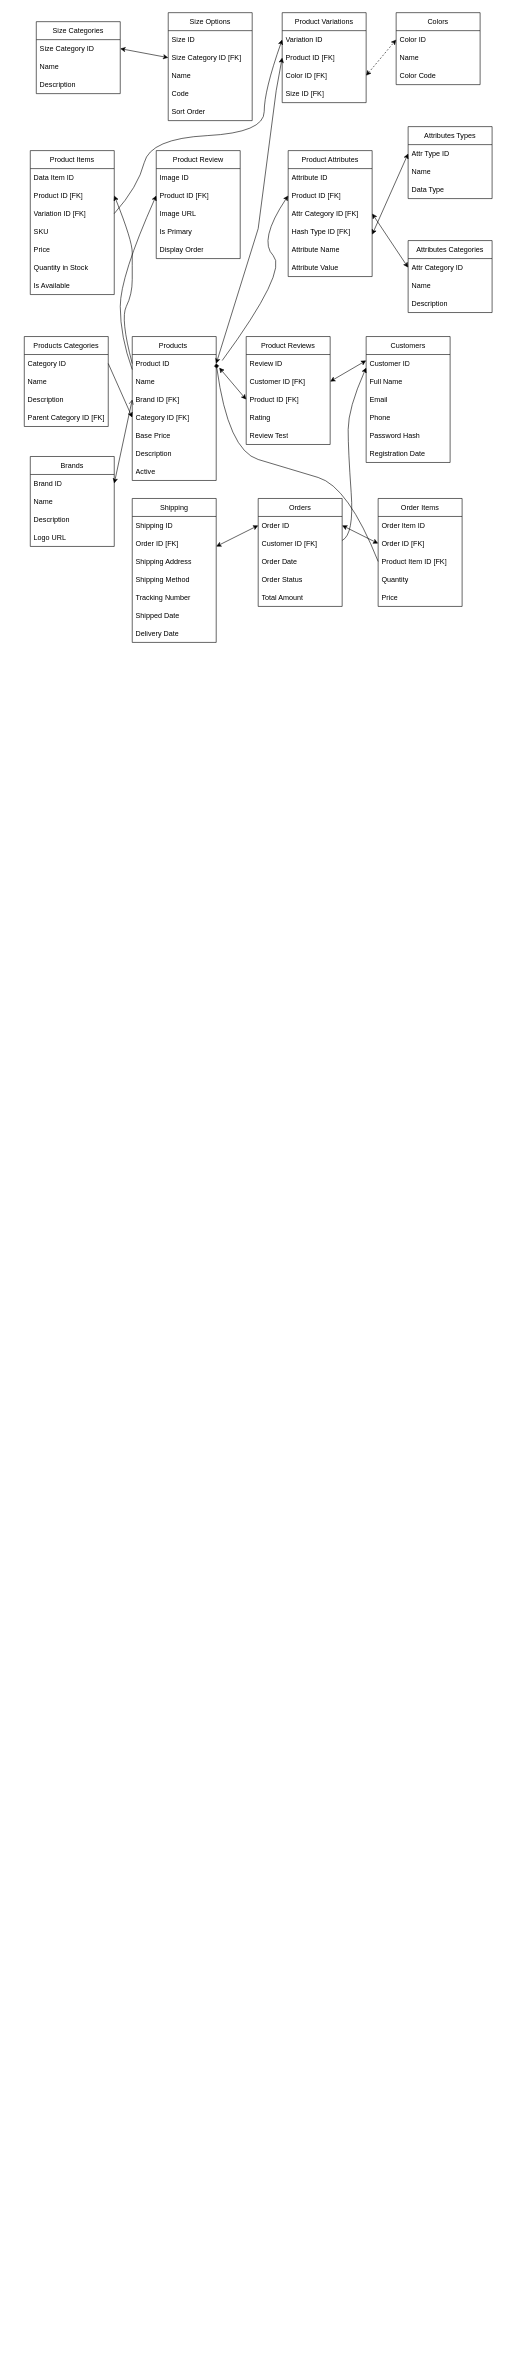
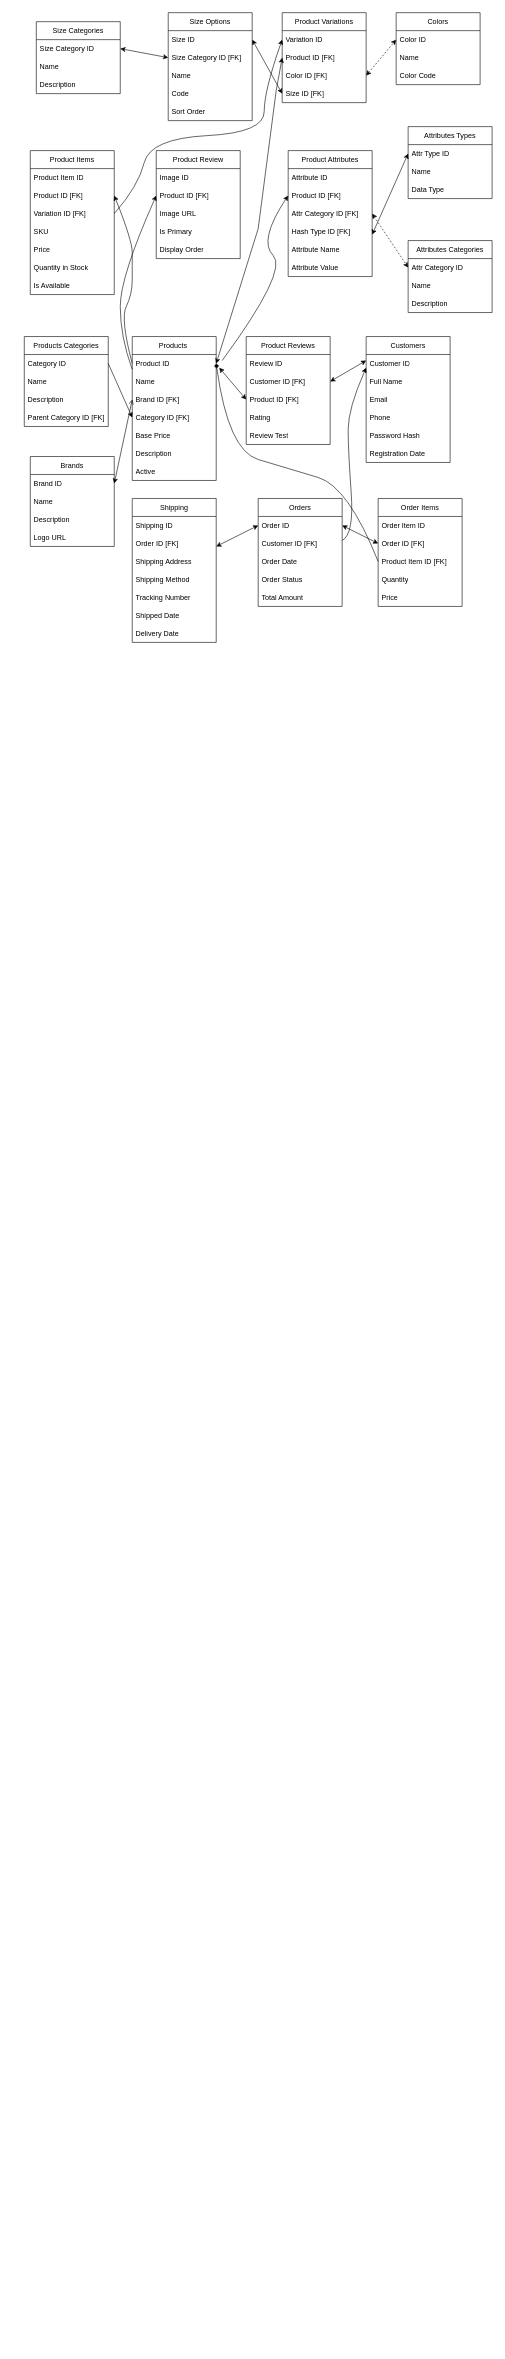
+ <mxCell id="114" value="" style="endArrow=classic;startArrow=classic;html=1;rounded=0;exitX=1;exitY=0.5;exitDx=0;exitDy=0;entryX=0;entryY=0.5;entryDx=0;entryDy=0;" edge="1" parent="1" source="40" target="49"><mxGeometry width="50" height="50" relative="1" as="geometry"><mxPoint x="470" y="265" as="sourcePoint" /><mxPoint x="520" y="215" as="targetPoint" /></mxGeometry></mxCell>
- <mxCell id="51" value="Data Item ID" style="text;strokeColor=none;fillColor=none;align=left;verticalAlign=middle;spacingLeft=4;spacingRight=4;overflow=hidden;points=[[0,0.5],[1,0.5]];portConstraint=eastwest;rotatable=0;whiteSpace=wrap;html=1;" vertex="1" parent="50"><mxGeometry y="30" width="140" height="30" as="geometry" /></mxCell>
+ <mxCell id="51" value="Product Item ID" style="text;strokeColor=none;fillColor=none;align=left;verticalAlign=middle;spacingLeft=4;spacingRight=4;overflow=hidden;points=[[0,0.5],[1,0.5]];portConstraint=eastwest;rotatable=0;whiteSpace=wrap;html=1;" vertex="1" parent="50"><mxGeometry y="30" width="140" height="30" as="geometry" /></mxCell>
- <mxCell id="120" value="" style="endArrow=classic;startArrow=classic;html=1;rounded=0;exitX=1;exitY=0.5;exitDx=0;exitDy=0;entryX=0;entryY=0.5;entryDx=0;entryDy=0;" edge="1" parent="1" source="75" target="65"><mxGeometry width="50" height="50" relative="1" as="geometry"><mxPoint x="640" y="410" as="sourcePoint" /><mxPoint x="690" y="360" as="targetPoint" /></mxGeometry></mxCell>
+ <mxCell id="120" value="" style="endArrow=classic;startArrow=classic;html=1;rounded=0;exitX=1;exitY=0.5;exitDx=0;exitDy=0;entryX=0;entryY=0.5;entryDx=0;entryDy=0;dashed=1;" edge="1" parent="1" source="75" target="65"><mxGeometry width="50" height="50" relative="1" as="geometry"><mxPoint x="640" y="410" as="sourcePoint" /><mxPoint x="690" y="360" as="targetPoint" /></mxGeometry></mxCell>
